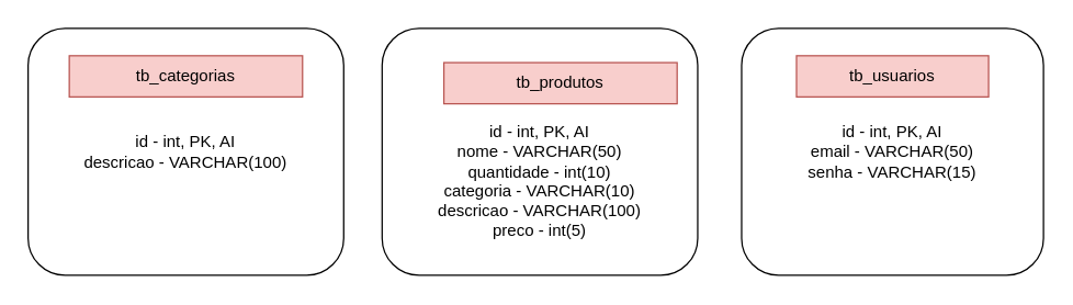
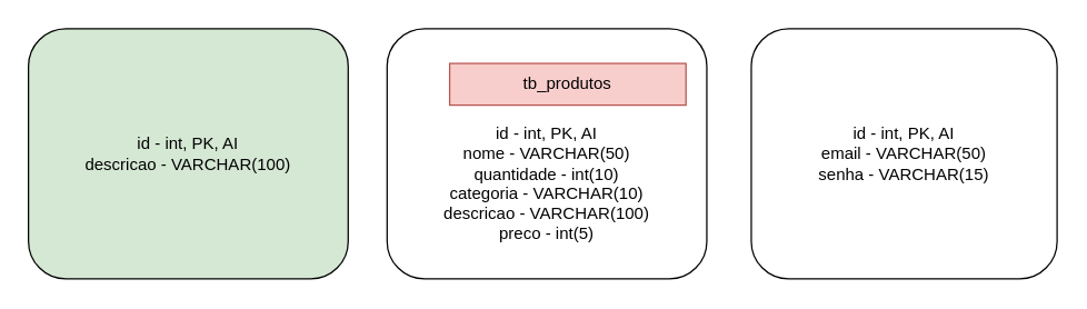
- <mxCell id="3" value="tb_categorias" style="text;html=1;strokeColor=#b85450;fillColor=#f8cecc;align=center;verticalAlign=middle;whiteSpace=wrap;rounded=0;" parent="1" vertex="1"><mxGeometry x="50" y="40" width="170" height="30" as="geometry" /></mxCell>
- <mxCell id="7" value="tb_usuarios" style="text;html=1;strokeColor=#b85450;fillColor=#f8cecc;align=center;verticalAlign=middle;whiteSpace=wrap;rounded=0;" parent="1" vertex="1"><mxGeometry x="580" y="40" width="140" height="30" as="geometry" /></mxCell>
- <mxCell id="2" value="id - int, PK, AI&lt;br&gt;descricao - VARCHAR(100)" style="rounded=1;whiteSpace=wrap;html=1;" parent="1" vertex="1"><mxGeometry x="20" y="20" width="230" height="180" as="geometry" /></mxCell>
+ <mxCell id="2" value="id - int, PK, AI&lt;br&gt;descricao - VARCHAR(100)" style="rounded=1;whiteSpace=wrap;html=1;fillColor=#d5e8d4;" parent="1" vertex="1"><mxGeometry x="20" y="20" width="230" height="180" as="geometry" /></mxCell>
